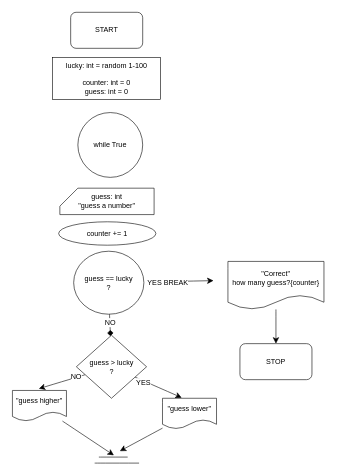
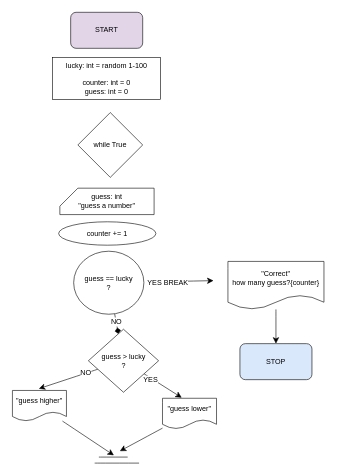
- <mxCell id="2" value="START" style="rounded=1;whiteSpace=wrap;html=1;" vertex="1" parent="1"><mxGeometry x="117" y="20" width="120" height="60" as="geometry" /></mxCell>
+ <mxCell id="2" value="START" style="rounded=1;whiteSpace=wrap;html=1;fillColor=#e1d5e7;" vertex="1" parent="1"><mxGeometry x="117" y="20" width="120" height="60" as="geometry" /></mxCell>
- <mxCell id="5" value="while True" style="ellipse;whiteSpace=wrap;html=1;aspect=fixed;" vertex="1" parent="1"><mxGeometry x="129" y="187" width="108" height="108" as="geometry" /></mxCell>
+ <mxCell id="5" value="while True" style="rhombus;whiteSpace=wrap;html=1;aspect=fixed;" vertex="1" parent="1"><mxGeometry x="129" y="187" width="108" height="108" as="geometry" /></mxCell>
- <mxCell id="3" value="STOP" style="rounded=1;whiteSpace=wrap;html=1;" vertex="1" parent="1"><mxGeometry x="399" y="572" width="120" height="60" as="geometry" /></mxCell>
+ <mxCell id="3" value="STOP" style="rounded=1;whiteSpace=wrap;html=1;fillColor=#dae8fc;" vertex="1" parent="1"><mxGeometry x="399" y="572" width="120" height="60" as="geometry" /></mxCell>
- <mxCell id="16" value="guess &amp;gt; lucky&lt;div&gt;?&lt;/div&gt;" style="rhombus;whiteSpace=wrap;html=1;" vertex="1" parent="1"><mxGeometry x="126.5" y="558" width="117" height="105" as="geometry" /></mxCell>
+ <mxCell id="16" value="guess &amp;gt; lucky&lt;div&gt;?&lt;/div&gt;" style="rhombus;whiteSpace=wrap;html=1;" vertex="1" parent="1"><mxGeometry x="146.5" y="548" width="117" height="105" as="geometry" /></mxCell>
